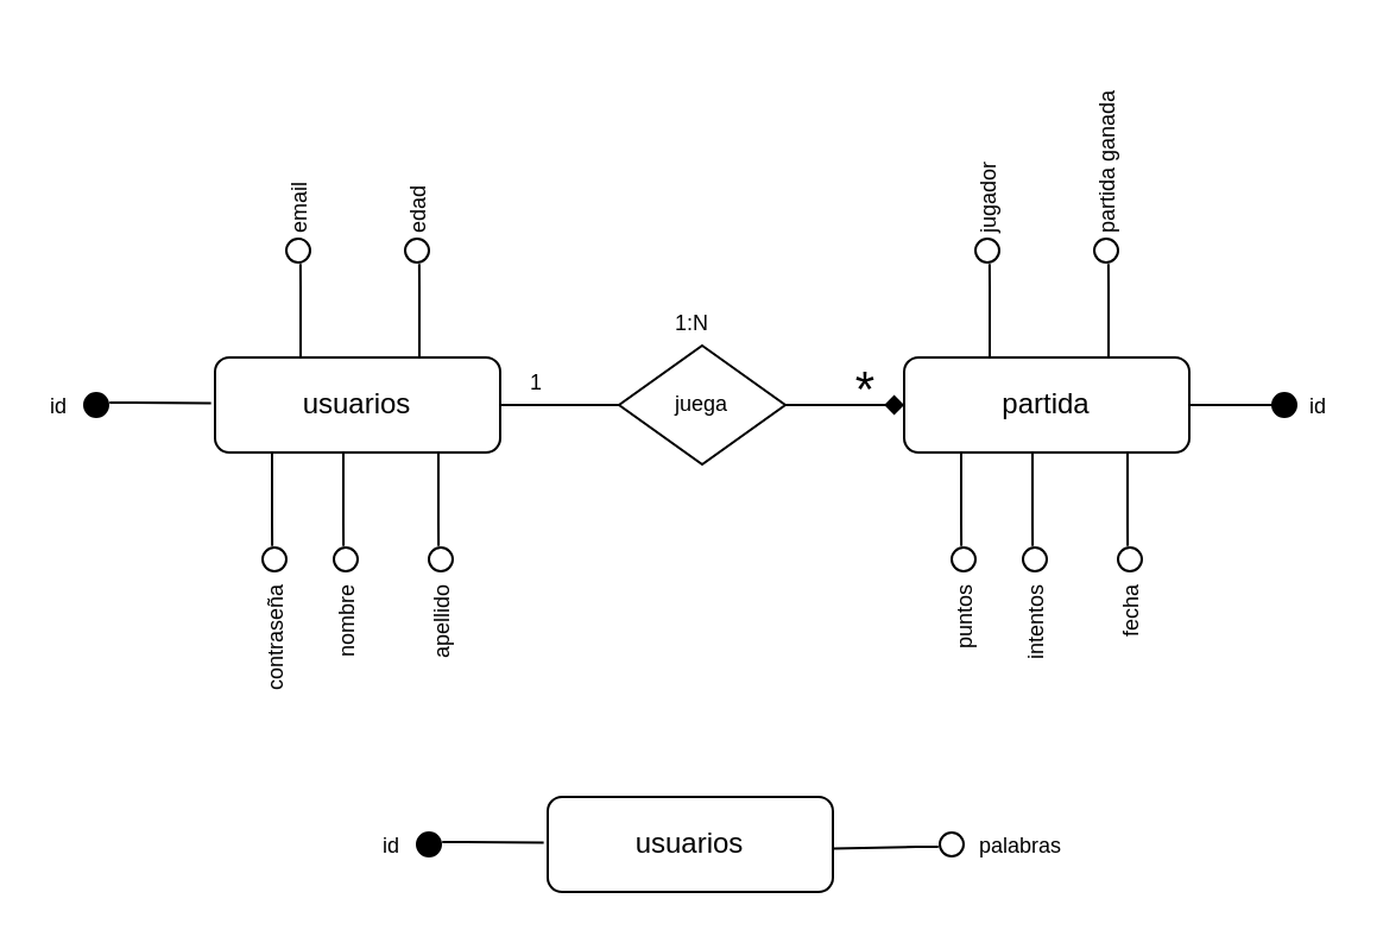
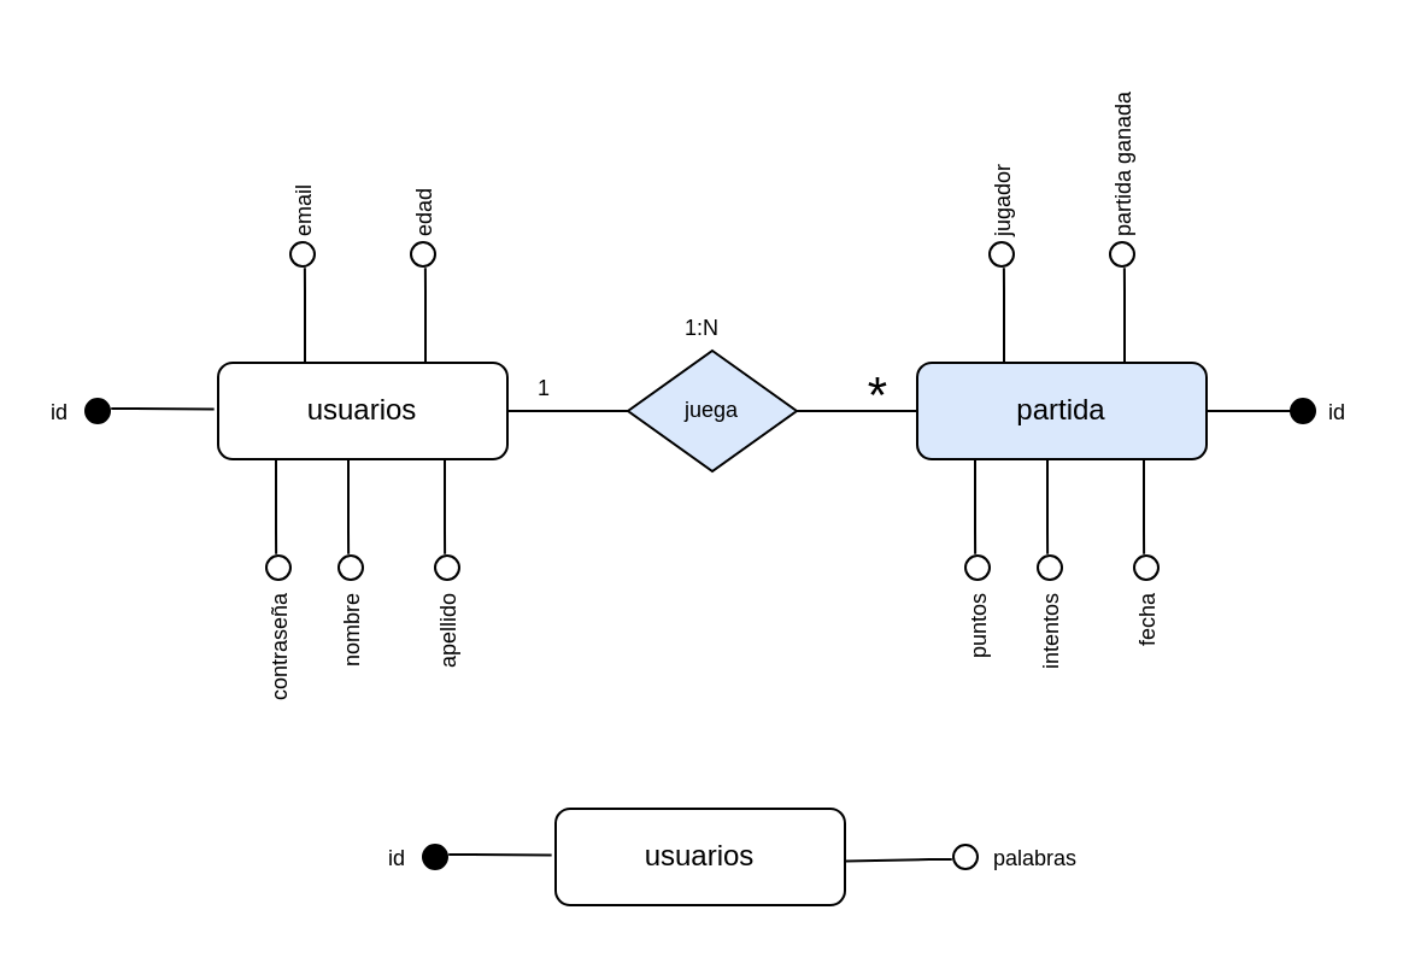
- <mxCell id="53" value="juega" style="rhombus;whiteSpace=wrap;html=1;strokeWidth=1;fontSize=9;" vertex="1" parent="2"><mxGeometry x="240" y="125" width="70" height="50" as="geometry" /></mxCell>
+ <mxCell id="53" value="juega" style="rhombus;whiteSpace=wrap;html=1;strokeWidth=1;fontSize=9;fillColor=#dae8fc;" vertex="1" parent="2"><mxGeometry x="240" y="125" width="70" height="50" as="geometry" /></mxCell>
- <mxCell id="55" value="" style="endArrow=diamond;html=1;rounded=0;fontSize=9;targetPerimeterSpacing=4;entryX=0;entryY=0.5;entryDx=0;entryDy=0;exitX=1;exitY=0.5;exitDx=0;exitDy=0;" edge="1" parent="2" source="53" target="28"><mxGeometry width="50" height="50" relative="1" as="geometry"><mxPoint x="290" y="190" as="sourcePoint" /><mxPoint x="340" y="140" as="targetPoint" /></mxGeometry></mxCell>
+ <mxCell id="55" value="" style="endArrow=none;html=1;rounded=0;fontSize=9;targetPerimeterSpacing=4;entryX=0;entryY=0.5;entryDx=0;entryDy=0;exitX=1;exitY=0.5;exitDx=0;exitDy=0;" edge="1" parent="2" source="53" target="28"><mxGeometry width="50" height="50" relative="1" as="geometry"><mxPoint x="290" y="190" as="sourcePoint" /><mxPoint x="340" y="140" as="targetPoint" /></mxGeometry></mxCell>
- <mxCell id="28" value="partida" style="rounded=1;whiteSpace=wrap;html=1;fontSize=12;glass=0;strokeWidth=1;shadow=0;" vertex="1" parent="2"><mxGeometry x="360" y="130" width="120" height="40" as="geometry" /></mxCell>
+ <mxCell id="28" value="partida" style="rounded=1;whiteSpace=wrap;html=1;fontSize=12;glass=0;strokeWidth=1;shadow=0;fillColor=#dae8fc;" vertex="1" parent="2"><mxGeometry x="360" y="130" width="120" height="40" as="geometry" /></mxCell>
